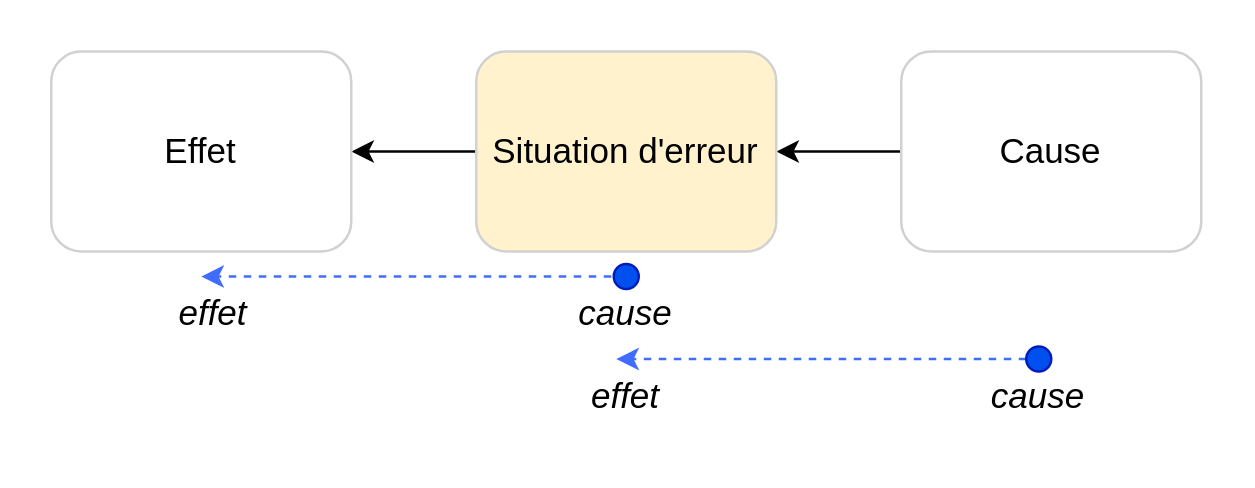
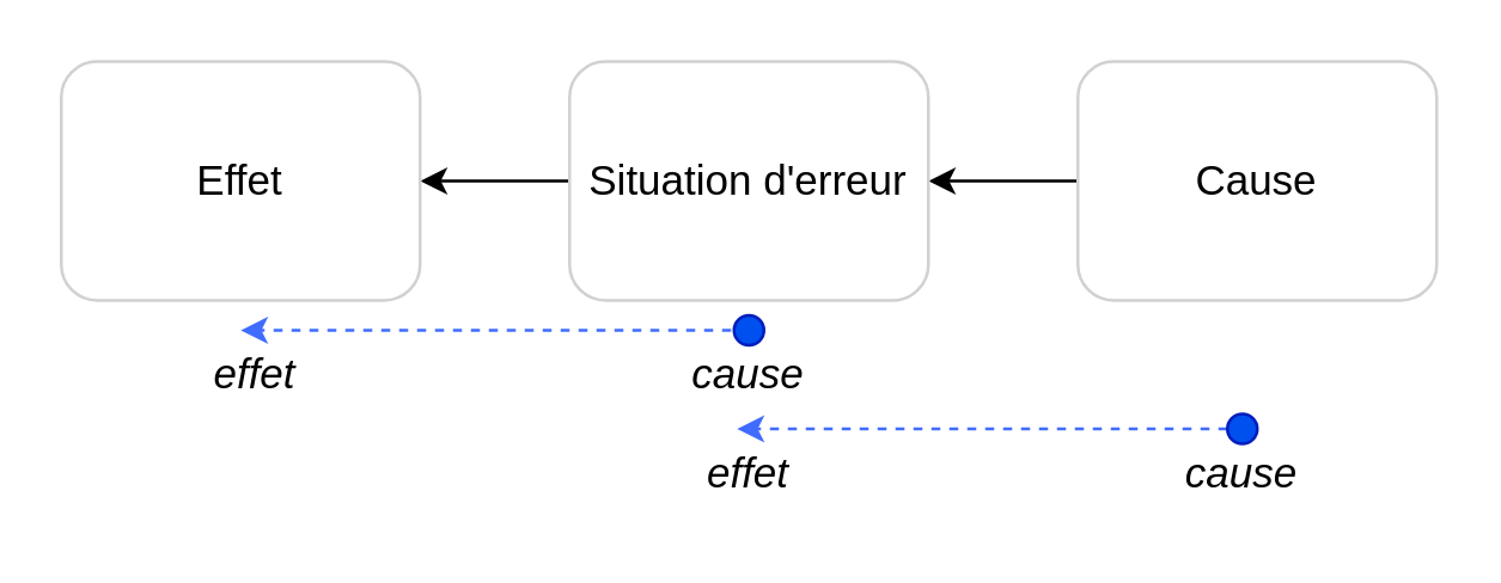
- <mxCell id="5" value="&lt;font style=&quot;font-size: 14px;&quot;&gt;Situation d'erreur&lt;/font&gt;" style="rounded=1;whiteSpace=wrap;html=1;strokeColor=#D1D1D1;fillColor=#fff2cc;" vertex="1" parent="1"><mxGeometry x="190" y="20" width="120" height="80" as="geometry" /></mxCell>
+ <mxCell id="5" value="&lt;font style=&quot;font-size: 14px;&quot;&gt;Situation d'erreur&lt;/font&gt;" style="rounded=1;whiteSpace=wrap;html=1;strokeColor=#D1D1D1;" vertex="1" parent="1"><mxGeometry x="190" y="20" width="120" height="80" as="geometry" /></mxCell>
